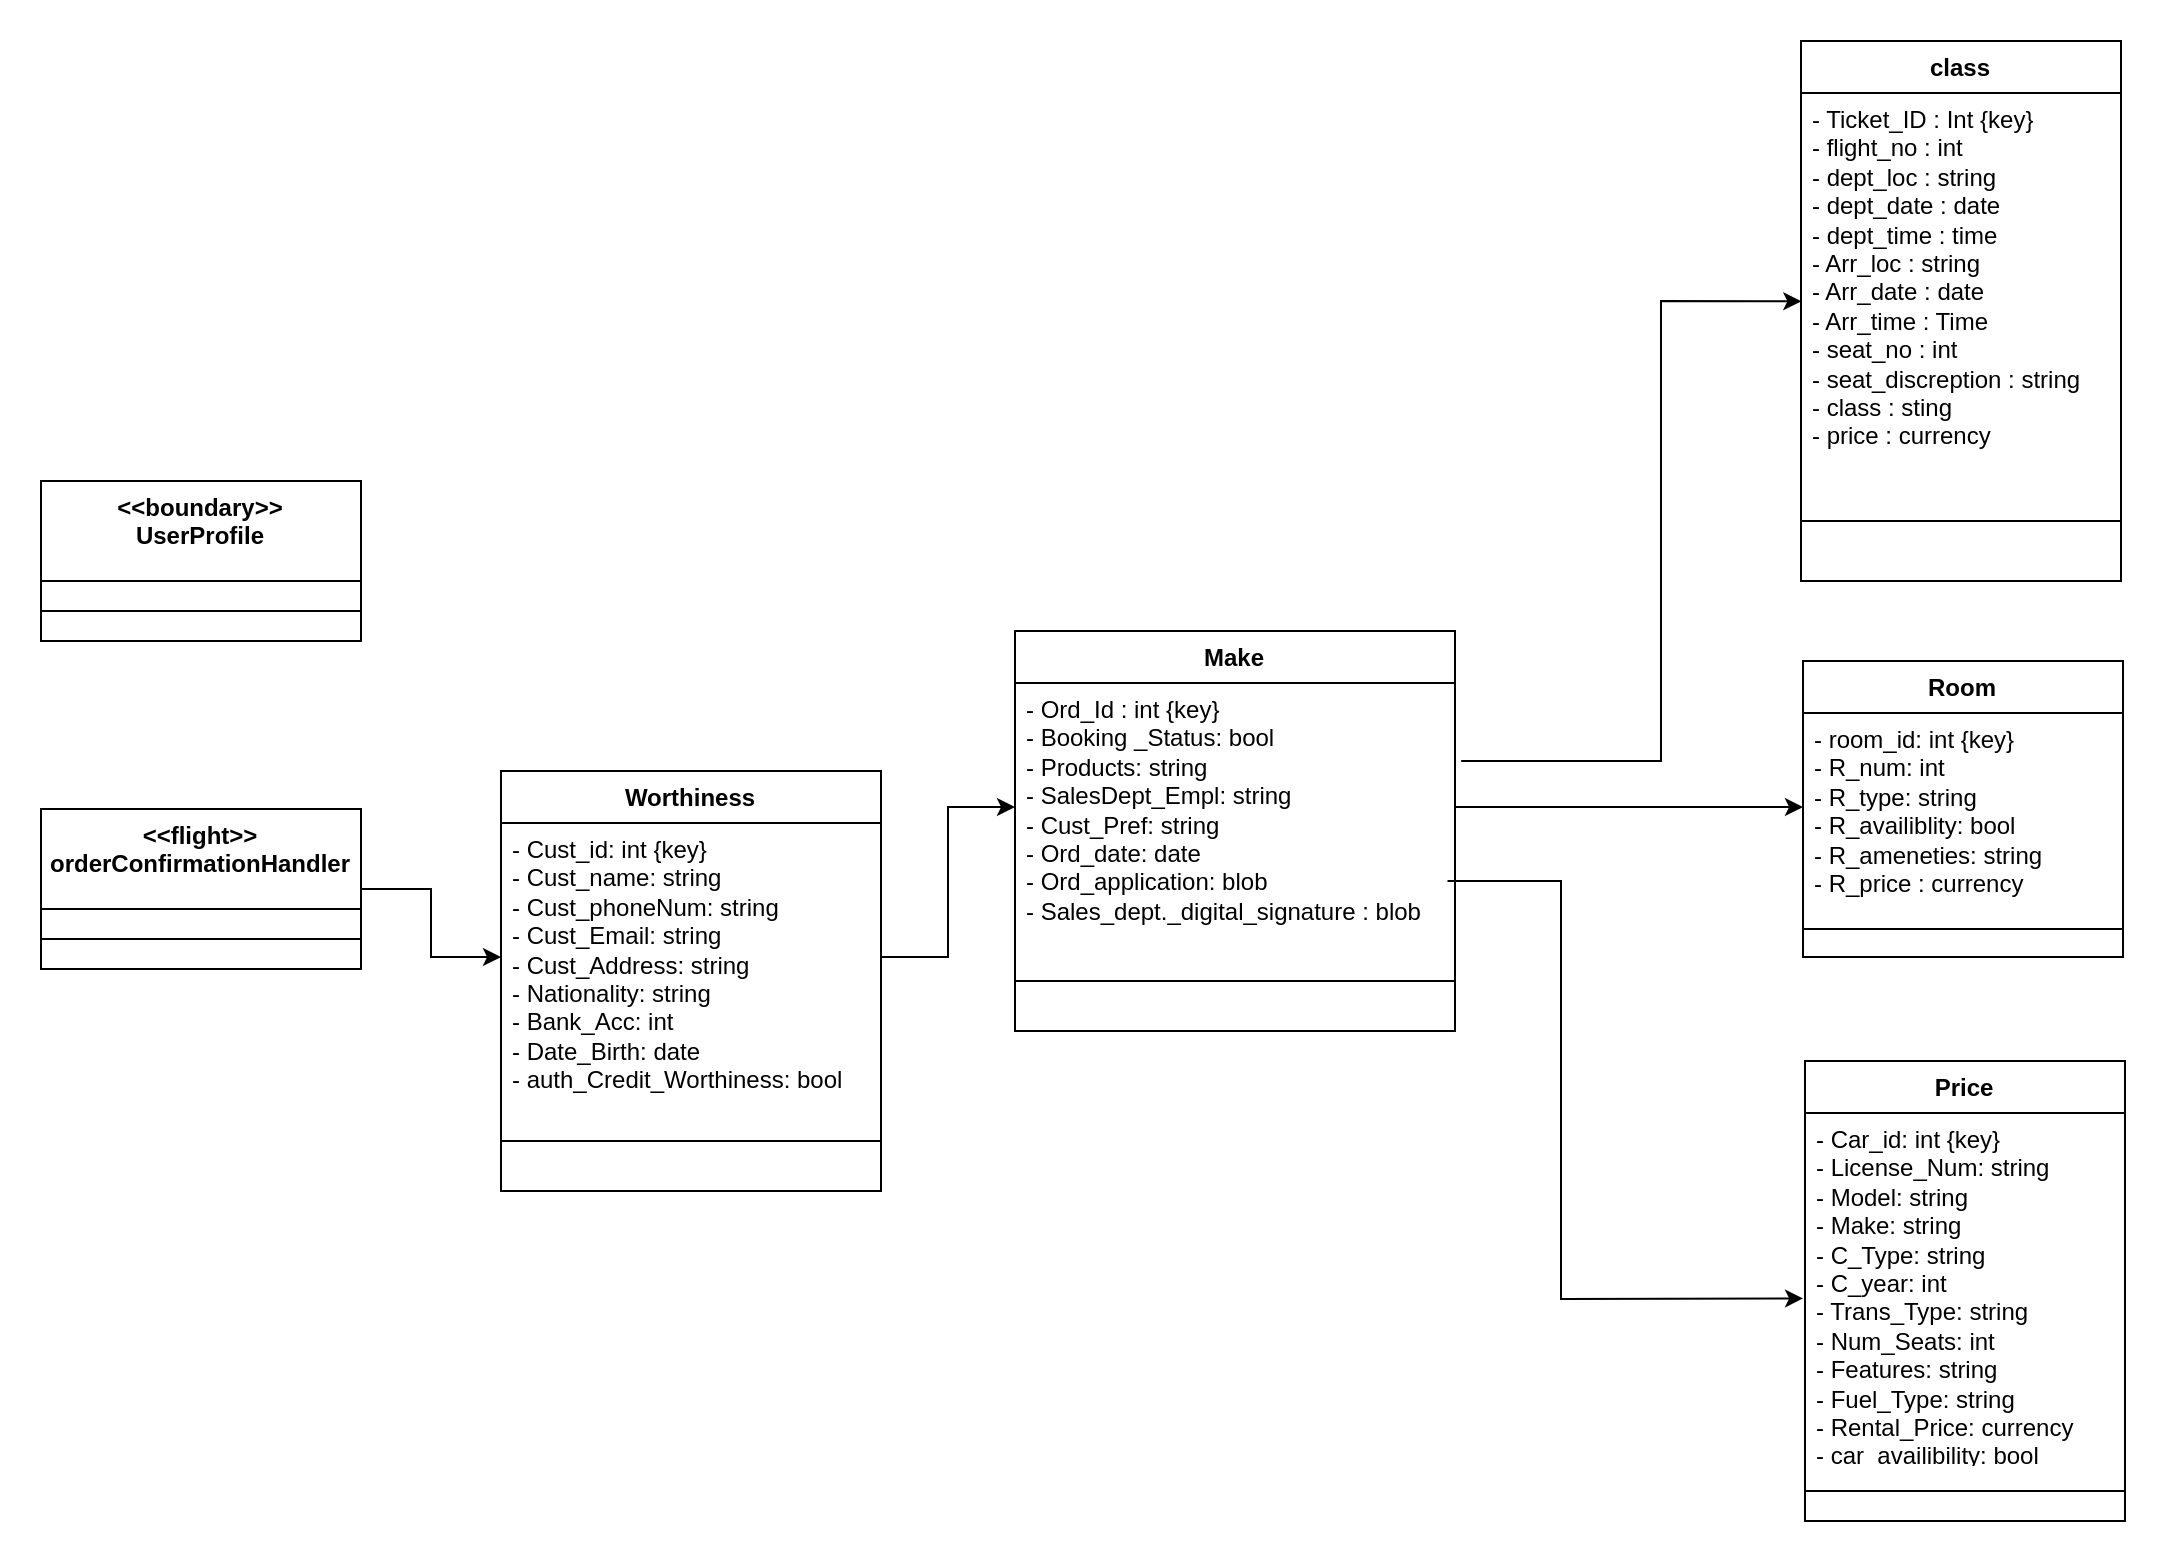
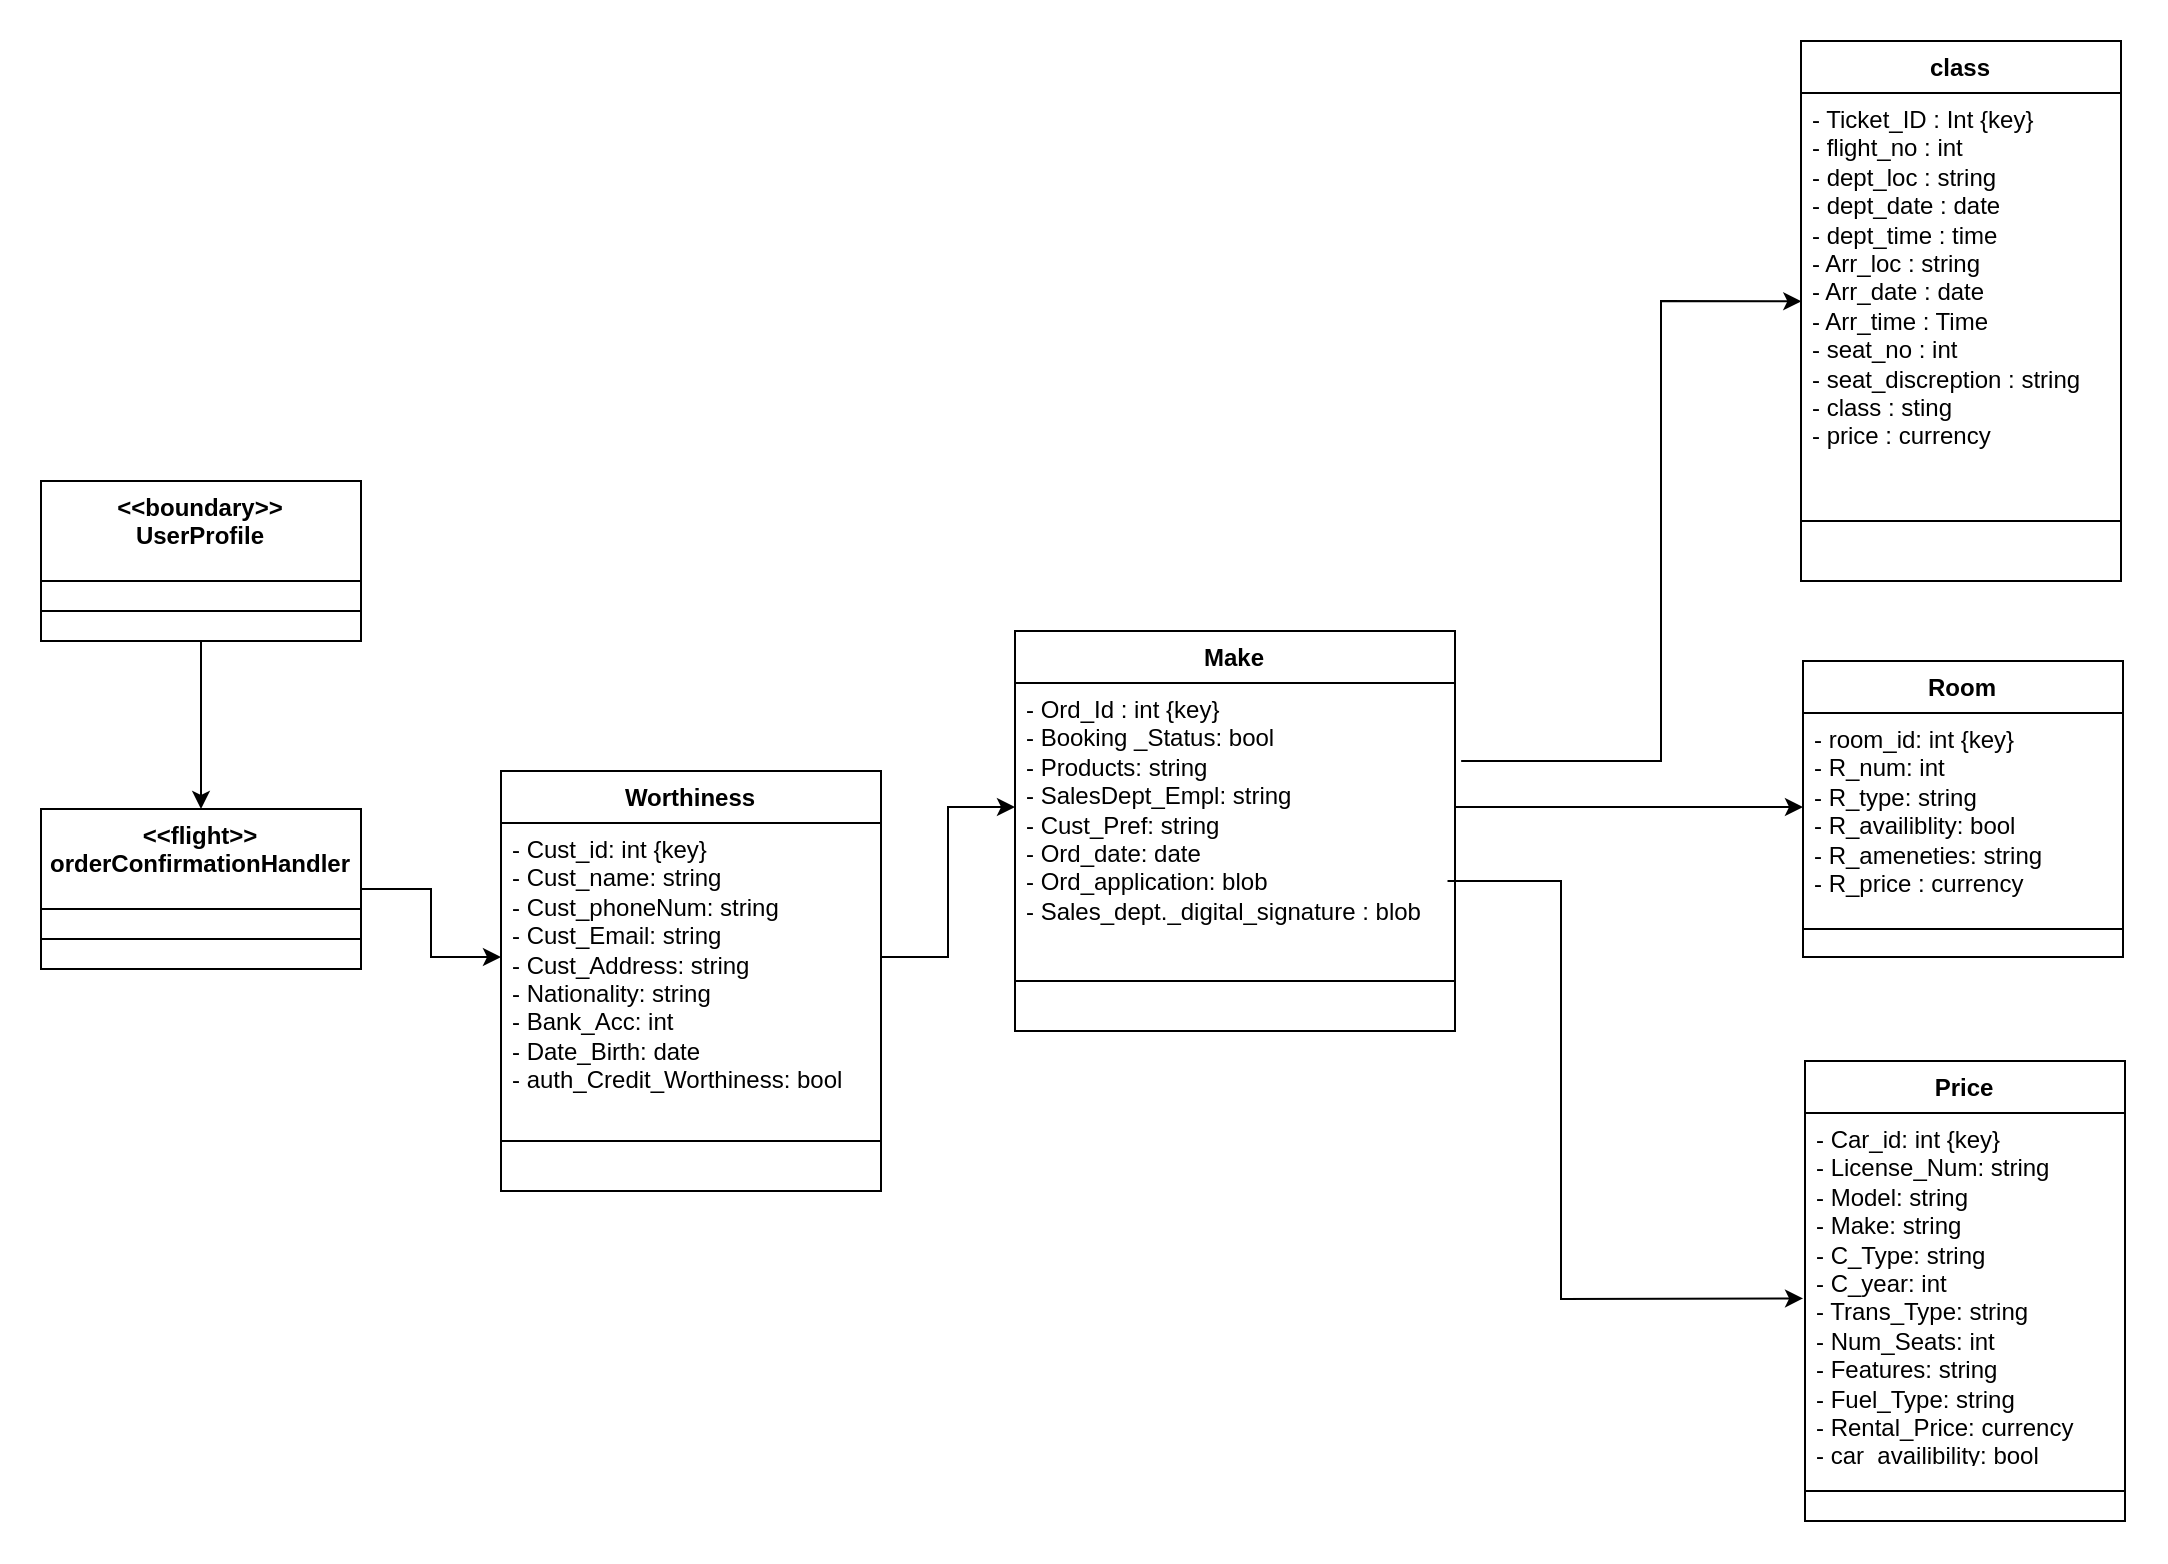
+ <mxCell id="5" style="edgeStyle=orthogonalEdgeStyle;rounded=0;orthogonalLoop=1;jettySize=auto;html=1;entryX=0.5;entryY=0;entryDx=0;entryDy=0;" edge="1" parent="1" source="6" target="3"><mxGeometry relative="1" as="geometry" /></mxCell>
